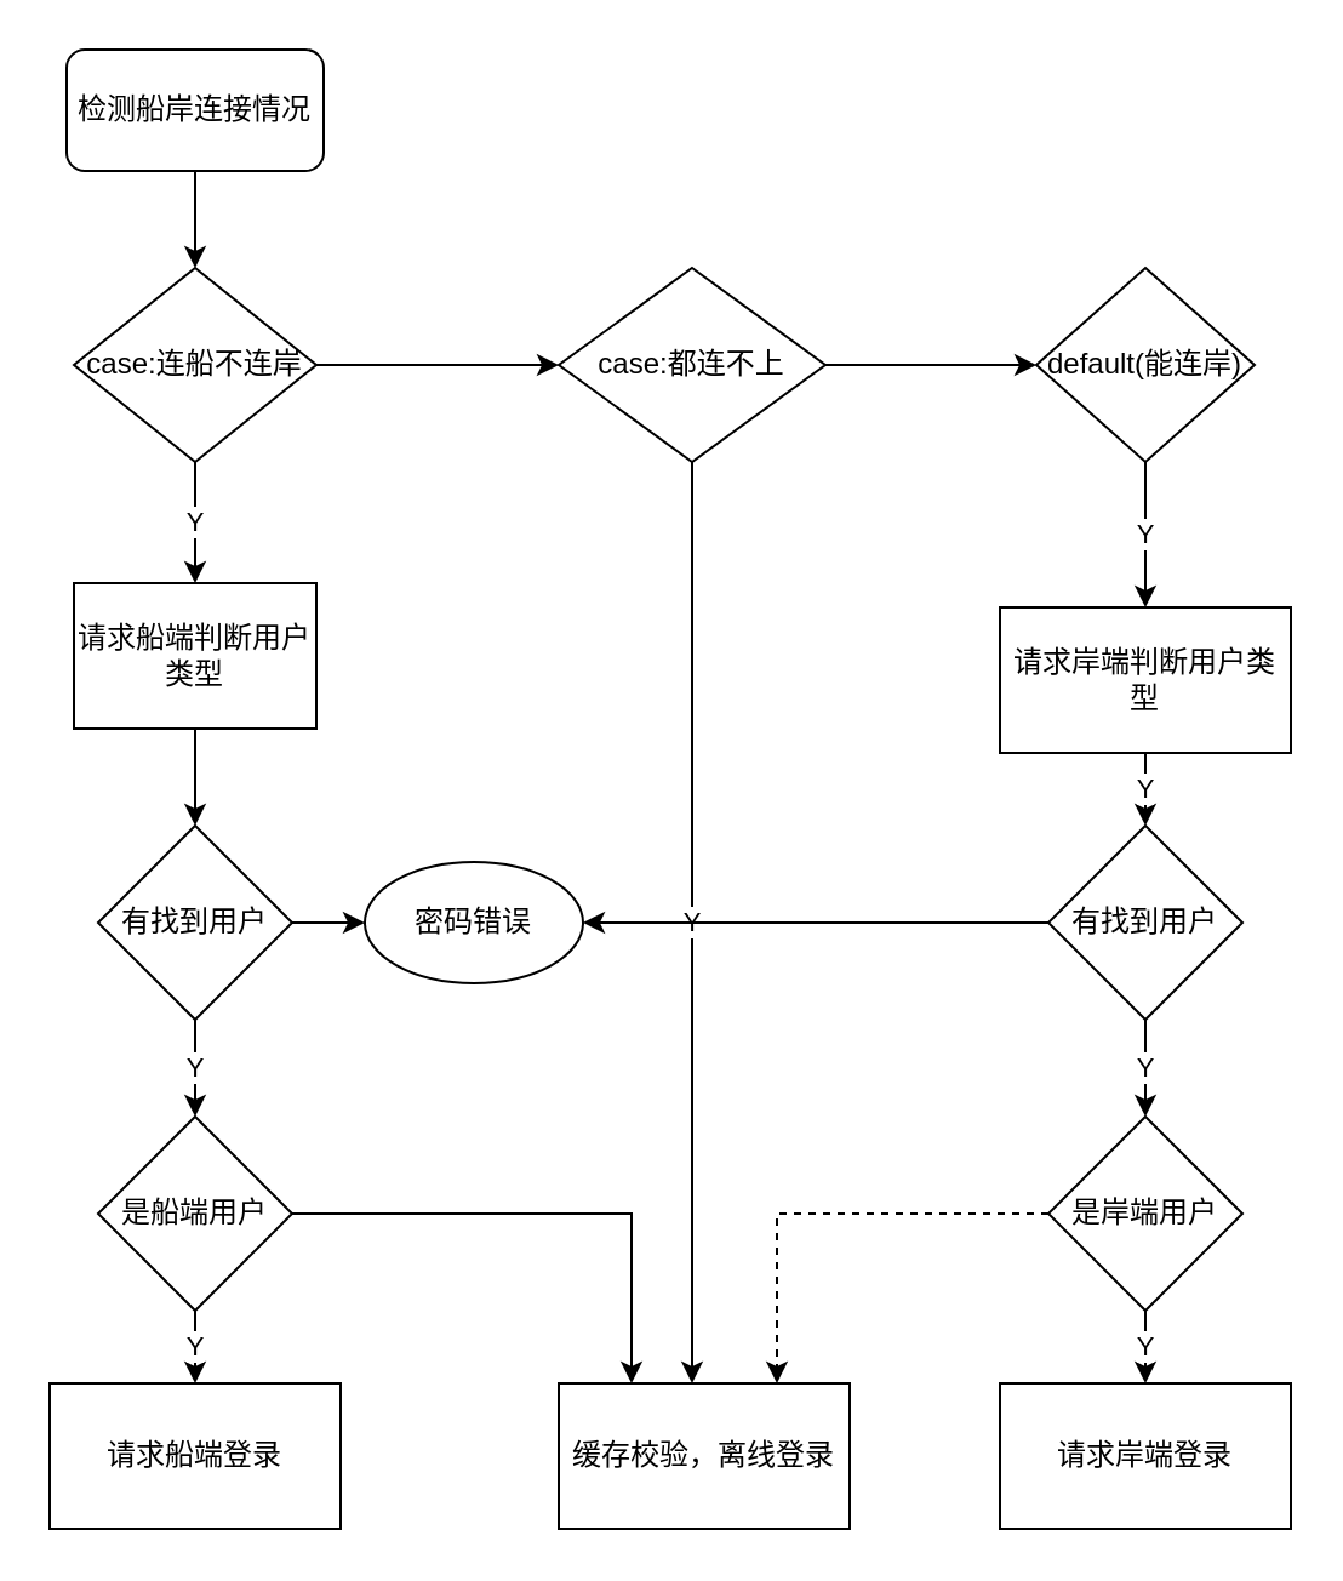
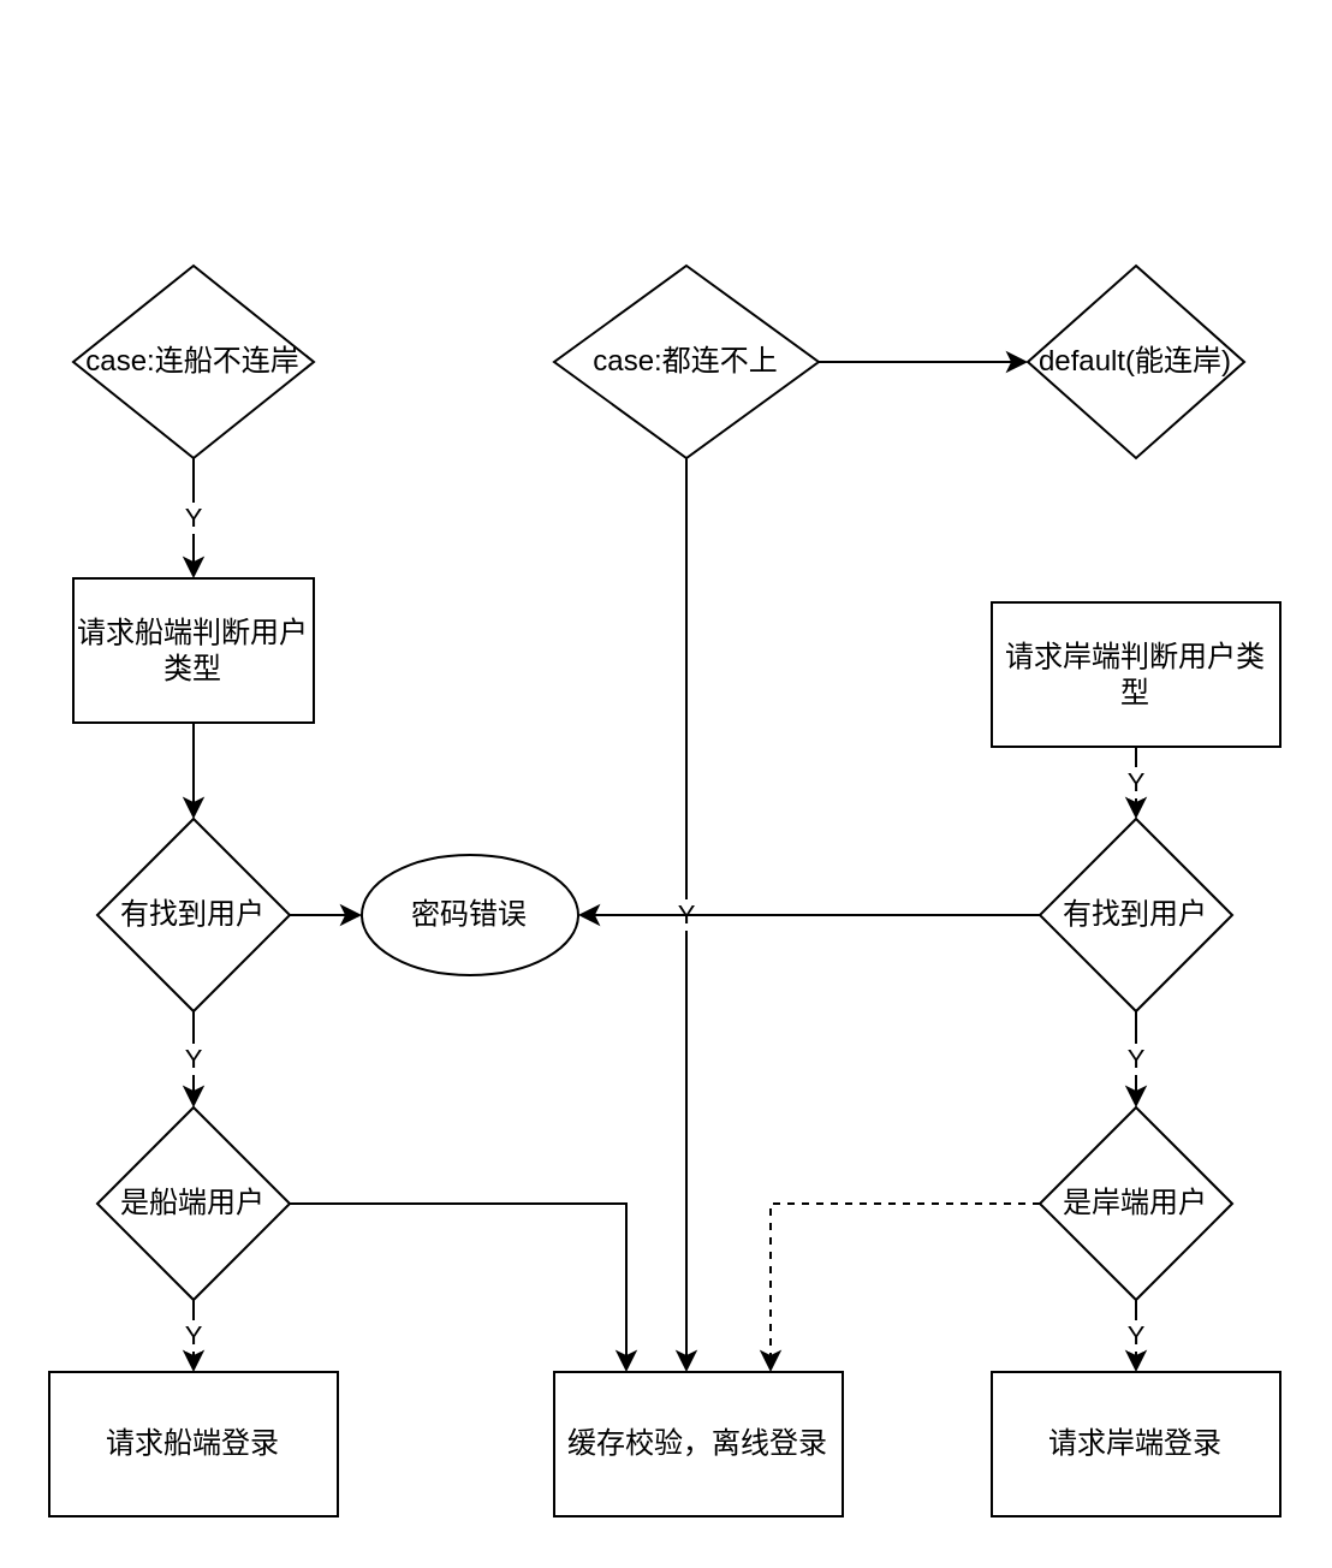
- <mxCell id="3" value="检测船岸连接情况" style="rounded=1;whiteSpace=wrap;html=1;" vertex="1" parent="1"><mxGeometry x="27" y="20" width="106" height="50" as="geometry" /></mxCell>
- <mxCell id="2" style="edgeStyle=orthogonalEdgeStyle;rounded=0;orthogonalLoop=1;jettySize=auto;html=1;exitX=0.5;exitY=1;exitDx=0;exitDy=0;entryX=0.5;entryY=0;entryDx=0;entryDy=0;" edge="1" parent="1" source="3" target="6"><mxGeometry relative="1" as="geometry" /></mxCell>
- <mxCell id="4" style="edgeStyle=orthogonalEdgeStyle;rounded=0;orthogonalLoop=1;jettySize=auto;html=1;exitX=1;exitY=0.5;exitDx=0;exitDy=0;entryX=0;entryY=0.5;entryDx=0;entryDy=0;" edge="1" parent="1" source="6" target="9"><mxGeometry relative="1" as="geometry" /></mxCell>
- <mxCell id="10" value="Y&lt;br&gt;" style="edgeStyle=orthogonalEdgeStyle;rounded=0;orthogonalLoop=1;jettySize=auto;html=1;" edge="1" parent="1" source="11" target="19"><mxGeometry relative="1" as="geometry" /></mxCell>
